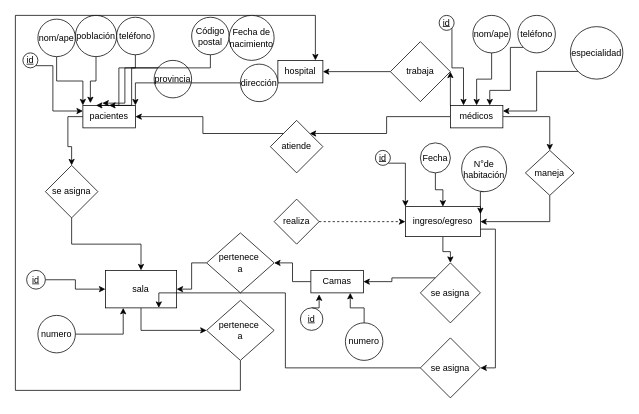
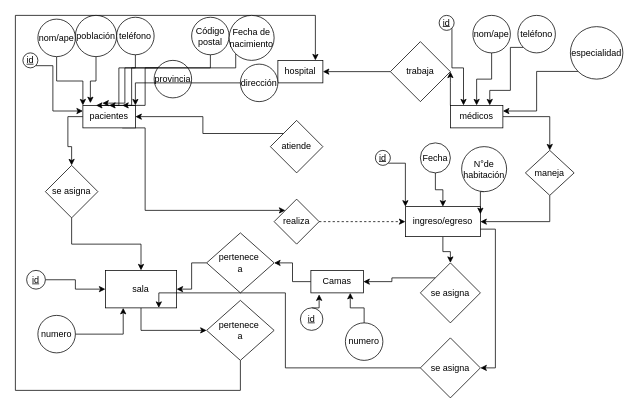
+ <mxCell id="47" style="edgeStyle=orthogonalEdgeStyle;rounded=0;orthogonalLoop=1;jettySize=auto;html=1;exitX=0;exitY=1;exitDx=0;exitDy=0;entryX=0.75;entryY=0;entryDx=0;entryDy=0;" edge="1" parent="1" source="48" target="5"><mxGeometry relative="1" as="geometry"><Array as="points"><mxPoint x="314" y="90" /><mxPoint x="193" y="90" /></Array></mxGeometry></mxCell>
- <mxCell id="6" style="edgeStyle=orthogonalEdgeStyle;rounded=0;orthogonalLoop=1;jettySize=auto;html=1;exitX=0;exitY=0.5;exitDx=0;exitDy=0;entryX=1;entryY=0;entryDx=0;entryDy=0;" edge="1" parent="1" source="9" target="18"><mxGeometry relative="1" as="geometry" /></mxCell>
+ <mxCell id="3" style="edgeStyle=orthogonalEdgeStyle;rounded=0;orthogonalLoop=1;jettySize=auto;html=1;exitX=0.75;exitY=1;exitDx=0;exitDy=0;entryX=0;entryY=0;entryDx=0;entryDy=0;" edge="1" parent="1" source="5" target="22"><mxGeometry relative="1" as="geometry"><Array as="points"><mxPoint x="193" y="280" /></Array></mxGeometry></mxCell>
